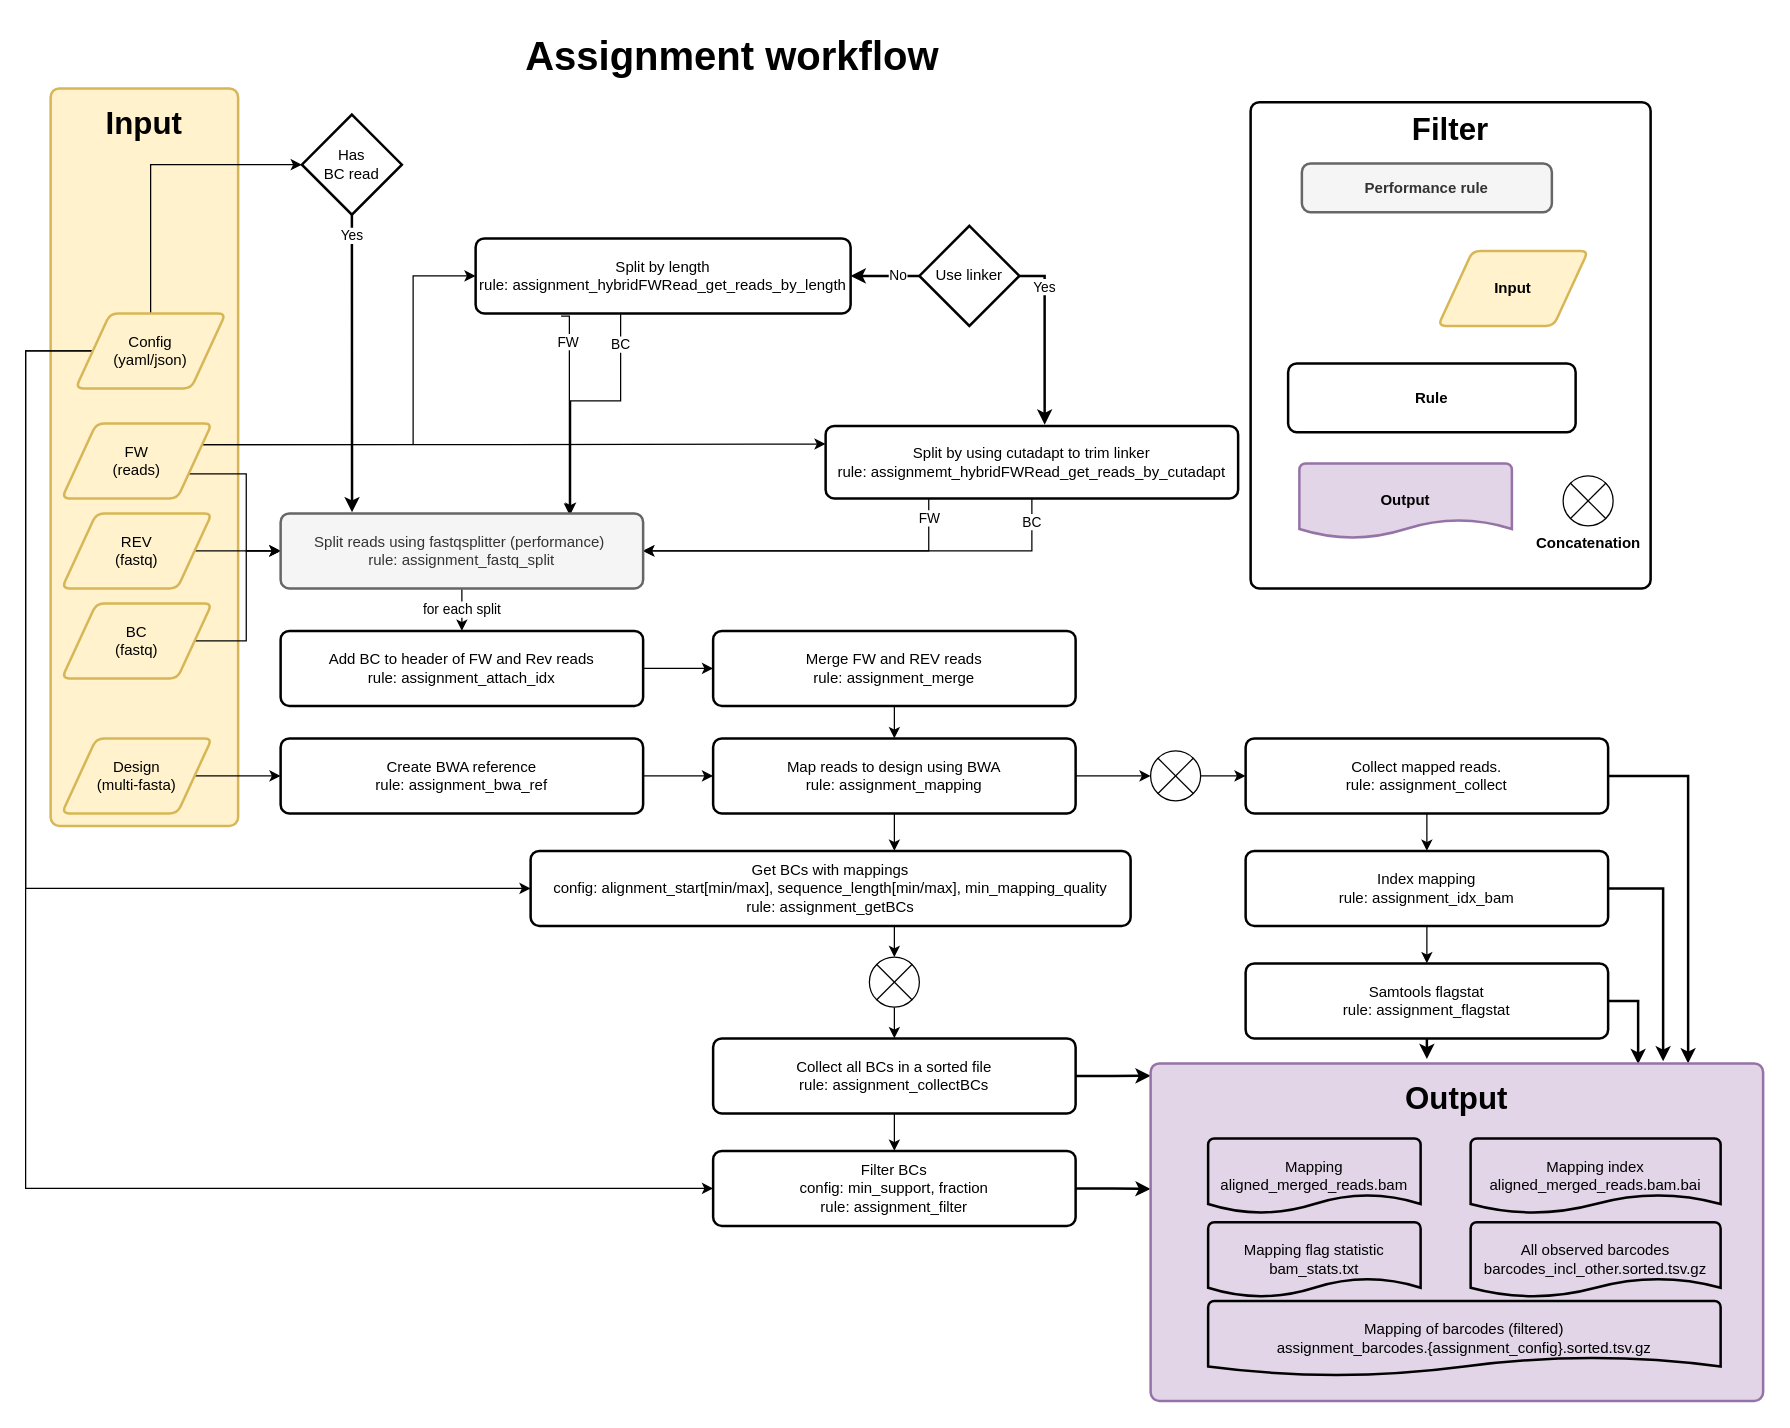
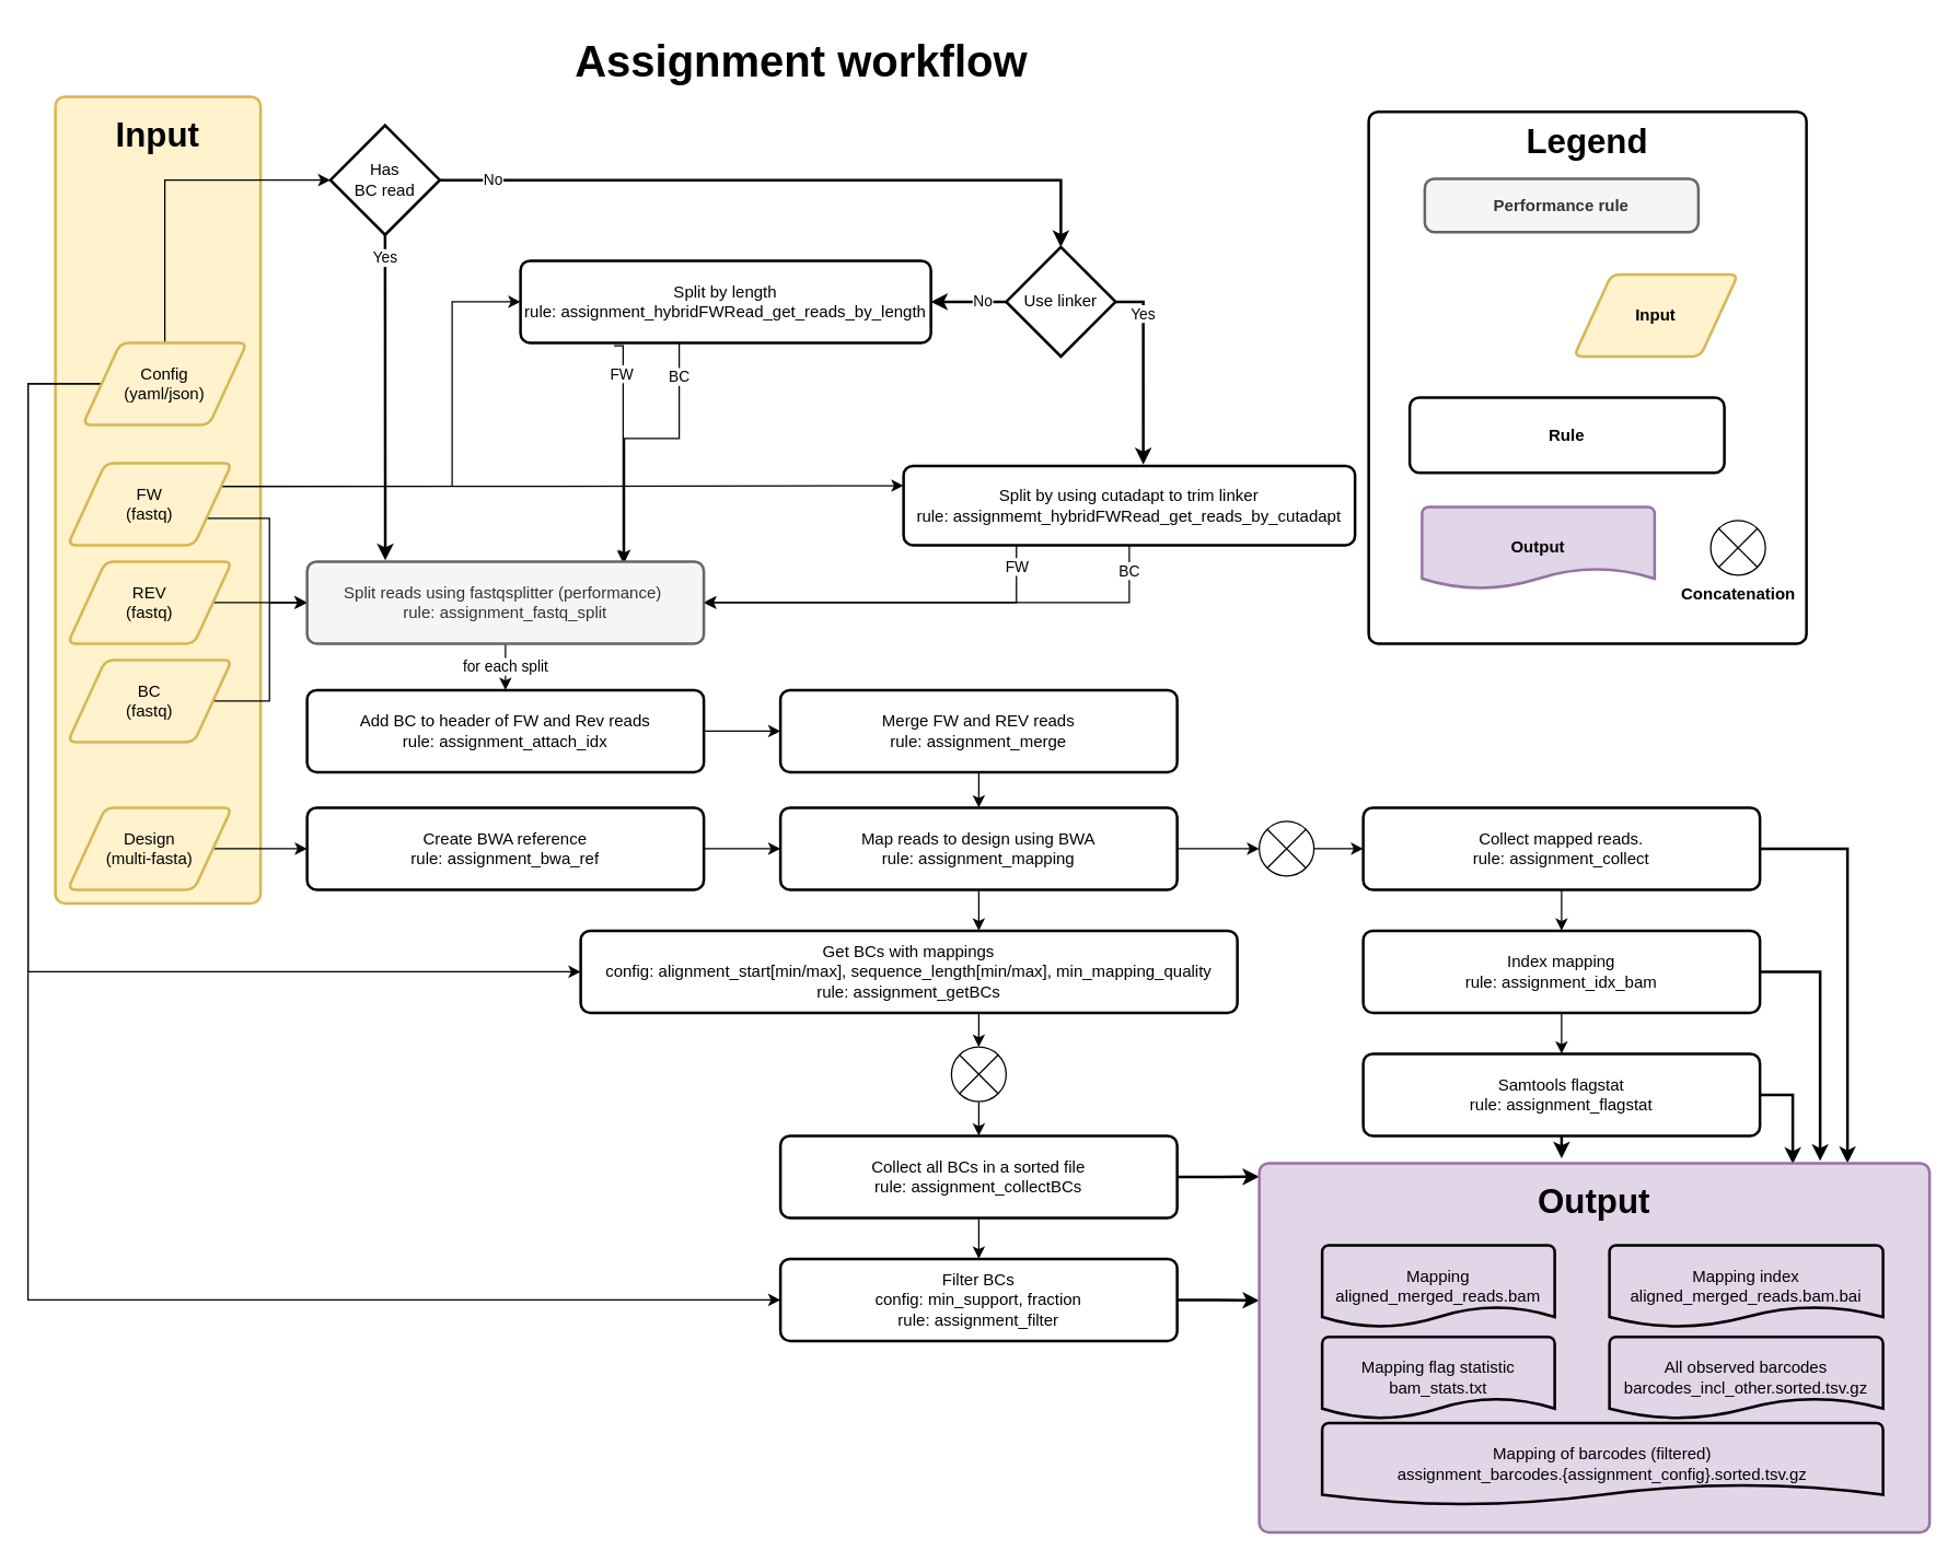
- <mxCell id="69" value="Filter" style="rounded=1;whiteSpace=wrap;html=1;absoluteArcSize=1;arcSize=14;strokeWidth=2;fontFamily=Helvetica;fontSize=25;fillColor=none;fontStyle=1;horizontal=1;verticalAlign=top;" parent="68" vertex="1"><mxGeometry width="320" height="389" as="geometry" /></mxCell>
+ <mxCell id="69" value="Legend" style="rounded=1;whiteSpace=wrap;html=1;absoluteArcSize=1;arcSize=14;strokeWidth=2;fontFamily=Helvetica;fontSize=25;fillColor=none;fontStyle=1;horizontal=1;verticalAlign=top;" parent="68" vertex="1"><mxGeometry width="320" height="389" as="geometry" /></mxCell>
+ <mxCell id="13" value="No" style="rounded=0;orthogonalLoop=1;jettySize=auto;html=1;exitX=1;exitY=0.5;exitDx=0;exitDy=0;exitPerimeter=0;entryX=0.5;entryY=0;entryDx=0;entryDy=0;entryPerimeter=0;elbow=vertical;edgeStyle=orthogonalEdgeStyle;strokeWidth=2;" parent="1" source="15" target="18" edge="1"><mxGeometry x="-0.845" relative="1" as="geometry"><mxPoint as="offset" /></mxGeometry></mxCell>
- <mxCell id="8" value="&lt;div&gt;FW&lt;/div&gt;(reads)" style="shape=parallelogram;html=1;strokeWidth=2;perimeter=parallelogramPerimeter;whiteSpace=wrap;rounded=1;arcSize=12;size=0.23;fillColor=none;strokeColor=#d6b656;" parent="1" vertex="1"><mxGeometry x="49" y="338" width="120" height="60" as="geometry" /></mxCell>
+ <mxCell id="8" value="&lt;div&gt;FW&lt;/div&gt;(fastq)" style="shape=parallelogram;html=1;strokeWidth=2;perimeter=parallelogramPerimeter;whiteSpace=wrap;rounded=1;arcSize=12;size=0.23;fillColor=none;strokeColor=#d6b656;" parent="1" vertex="1"><mxGeometry x="49" y="338" width="120" height="60" as="geometry" /></mxCell>
